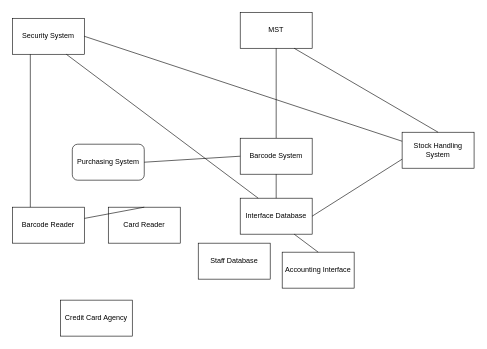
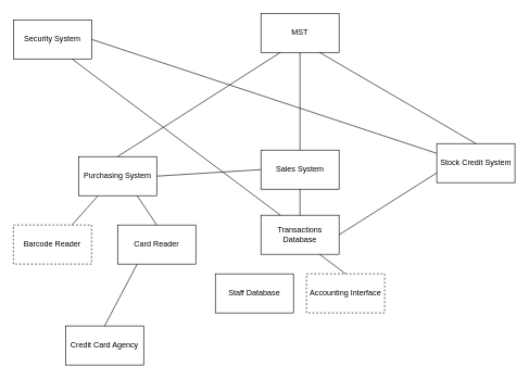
+ <mxCell id="4" value="" style="endArrow=none;html=1;rounded=0;entryX=0.25;entryY=1;entryDx=0;entryDy=0;exitX=0.5;exitY=0;exitDx=0;exitDy=0;" edge="1" parent="1" source="3" target="2"><mxGeometry width="50" height="50" relative="1" as="geometry"><mxPoint x="340" y="240" as="sourcePoint" /><mxPoint x="390" y="190" as="targetPoint" /></mxGeometry></mxCell>
- <mxCell id="23" value="" style="endArrow=none;html=1;rounded=0;entryX=0.25;entryY=1;entryDx=0;entryDy=0;exitX=0.25;exitY=0;exitDx=0;exitDy=0;" edge="1" parent="1" source="21" target="20"><mxGeometry width="50" height="50" relative="1" as="geometry"><mxPoint x="120" y="330" as="sourcePoint" /><mxPoint x="230" y="300" as="targetPoint" /></mxGeometry></mxCell>
- <mxCell id="5" value="Stock Handling System" style="rounded=0;whiteSpace=wrap;html=1;" vertex="1" parent="1"><mxGeometry x="670" y="220" width="120" height="60" as="geometry" /></mxCell>
+ <mxCell id="5" value="Stock Credit System" style="rounded=0;whiteSpace=wrap;html=1;" vertex="1" parent="1"><mxGeometry x="670" y="220" width="120" height="60" as="geometry" /></mxCell>
- <mxCell id="7" value="Barcode System" style="rounded=0;whiteSpace=wrap;html=1;" vertex="1" parent="1"><mxGeometry x="400" y="230" width="120" height="60" as="geometry" /></mxCell>
+ <mxCell id="7" value="Sales System" style="rounded=0;whiteSpace=wrap;html=1;" vertex="1" parent="1"><mxGeometry x="400" y="230" width="120" height="60" as="geometry" /></mxCell>
- <mxCell id="3" value="Purchasing System" style="whiteSpace=wrap;html=1;rounded=1;" vertex="1" parent="1"><mxGeometry x="120" y="240" width="120" height="60" as="geometry" /></mxCell>
+ <mxCell id="3" value="Purchasing System" style="rounded=0;whiteSpace=wrap;html=1;" vertex="1" parent="1"><mxGeometry x="120" y="240" width="120" height="60" as="geometry" /></mxCell>
+ <mxCell id="22" value="" style="endArrow=none;html=1;rounded=0;entryX=0.25;entryY=1;entryDx=0;entryDy=0;exitX=0.75;exitY=0;exitDx=0;exitDy=0;" edge="1" parent="1" source="21" target="3"><mxGeometry width="50" height="50" relative="1" as="geometry"><mxPoint x="190" y="330" as="sourcePoint" /><mxPoint x="190" y="300" as="targetPoint" /></mxGeometry></mxCell>
- <mxCell id="11" value="" style="endArrow=none;html=1;rounded=0;exitX=0.5;exitY=0;exitDx=0;exitDy=0;" edge="1" parent="1" source="10" target="21"><mxGeometry width="50" height="50" relative="1" as="geometry"><mxPoint x="340" y="320" as="sourcePoint" /><mxPoint x="470" y="170" as="targetPoint" /></mxGeometry></mxCell>
+ <mxCell id="11" value="" style="endArrow=none;html=1;rounded=0;entryX=0.75;entryY=1;entryDx=0;entryDy=0;exitX=0.5;exitY=0;exitDx=0;exitDy=0;" edge="1" parent="1" source="10" target="3"><mxGeometry width="50" height="50" relative="1" as="geometry"><mxPoint x="340" y="320" as="sourcePoint" /><mxPoint x="470" y="170" as="targetPoint" /></mxGeometry></mxCell>
- <mxCell id="14" value="Interface Database" style="rounded=0;whiteSpace=wrap;html=1;" vertex="1" parent="1"><mxGeometry x="400" y="330" width="120" height="60" as="geometry" /></mxCell>
+ <mxCell id="14" value="Transactions Database" style="rounded=0;whiteSpace=wrap;html=1;" vertex="1" parent="1"><mxGeometry x="400" y="330" width="120" height="60" as="geometry" /></mxCell>
- <mxCell id="21" value="Barcode Reader" style="rounded=0;whiteSpace=wrap;html=1;" vertex="1" parent="1"><mxGeometry x="20" y="345" width="120" height="60" as="geometry" /></mxCell>
+ <mxCell id="21" value="Barcode Reader" style="rounded=0;whiteSpace=wrap;html=1;dashed=1;" vertex="1" parent="1"><mxGeometry x="20" y="345" width="120" height="60" as="geometry" /></mxCell>
- <mxCell id="16" value="Staff Database" style="rounded=0;whiteSpace=wrap;html=1;" vertex="1" parent="1"><mxGeometry x="330" y="405" width="120" height="60" as="geometry" /></mxCell>
+ <mxCell id="16" value="Staff Database" style="rounded=0;whiteSpace=wrap;html=1;" vertex="1" parent="1"><mxGeometry x="330" y="420" width="120" height="60" as="geometry" /></mxCell>
- <mxCell id="17" value="Accounting Interface" style="rounded=0;whiteSpace=wrap;html=1;" vertex="1" parent="1"><mxGeometry x="470" y="420" width="120" height="60" as="geometry" /></mxCell>
+ <mxCell id="17" value="Accounting Interface" style="rounded=0;whiteSpace=wrap;html=1;dashed=1;" vertex="1" parent="1"><mxGeometry x="470" y="420" width="120" height="60" as="geometry" /></mxCell>
+ <mxCell id="13" value="" style="endArrow=none;html=1;rounded=0;entryX=0.25;entryY=1;entryDx=0;entryDy=0;exitX=0.5;exitY=0;exitDx=0;exitDy=0;" edge="1" parent="1" source="12" target="10"><mxGeometry width="50" height="50" relative="1" as="geometry"><mxPoint x="330" y="340" as="sourcePoint" /><mxPoint x="460" y="190" as="targetPoint" /></mxGeometry></mxCell>
